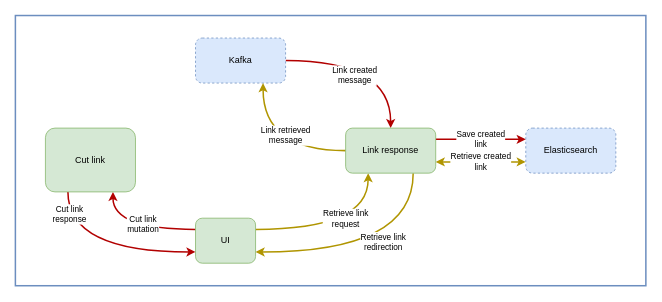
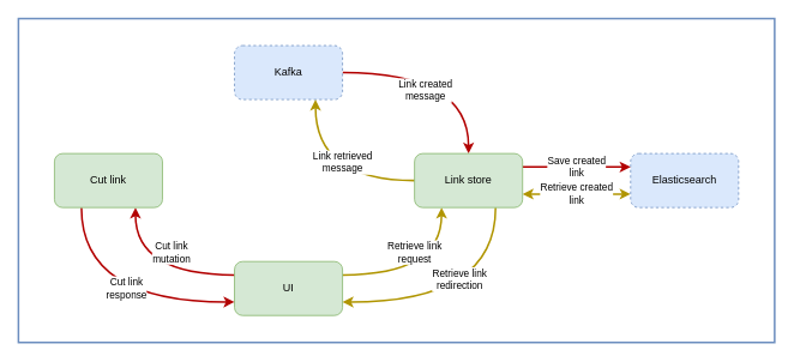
- <mxCell id="12" value="Link response" style="rounded=1;whiteSpace=wrap;html=1;fillColor=#d5e8d4;strokeColor=#82b366;" parent="1" vertex="1"><mxGeometry x="460" y="170" width="120" height="60" as="geometry" /></mxCell>
+ <mxCell id="12" value="Link store" style="rounded=1;whiteSpace=wrap;html=1;fillColor=#d5e8d4;strokeColor=#82b366;" parent="1" vertex="1"><mxGeometry x="460" y="170" width="120" height="60" as="geometry" /></mxCell>
- <mxCell id="14" value="Cut link" style="rounded=1;whiteSpace=wrap;html=1;fillColor=#d5e8d4;strokeColor=#82b366;" parent="1" vertex="1"><mxGeometry x="60" y="170" width="120" height="85" as="geometry" /></mxCell>
+ <mxCell id="14" value="Cut link" style="rounded=1;whiteSpace=wrap;html=1;fillColor=#d5e8d4;strokeColor=#82b366;" parent="1" vertex="1"><mxGeometry x="60" y="170" width="120" height="60" as="geometry" /></mxCell>
- <mxCell id="4" value="UI" style="rounded=1;whiteSpace=wrap;html=1;fillColor=#d5e8d4;strokeColor=#82b366;" parent="1" vertex="1"><mxGeometry x="260" y="290" width="80" height="60" as="geometry" /></mxCell>
+ <mxCell id="4" value="UI" style="rounded=1;whiteSpace=wrap;html=1;fillColor=#d5e8d4;strokeColor=#82b366;" parent="1" vertex="1"><mxGeometry x="260" y="290" width="120" height="60" as="geometry" /></mxCell>
